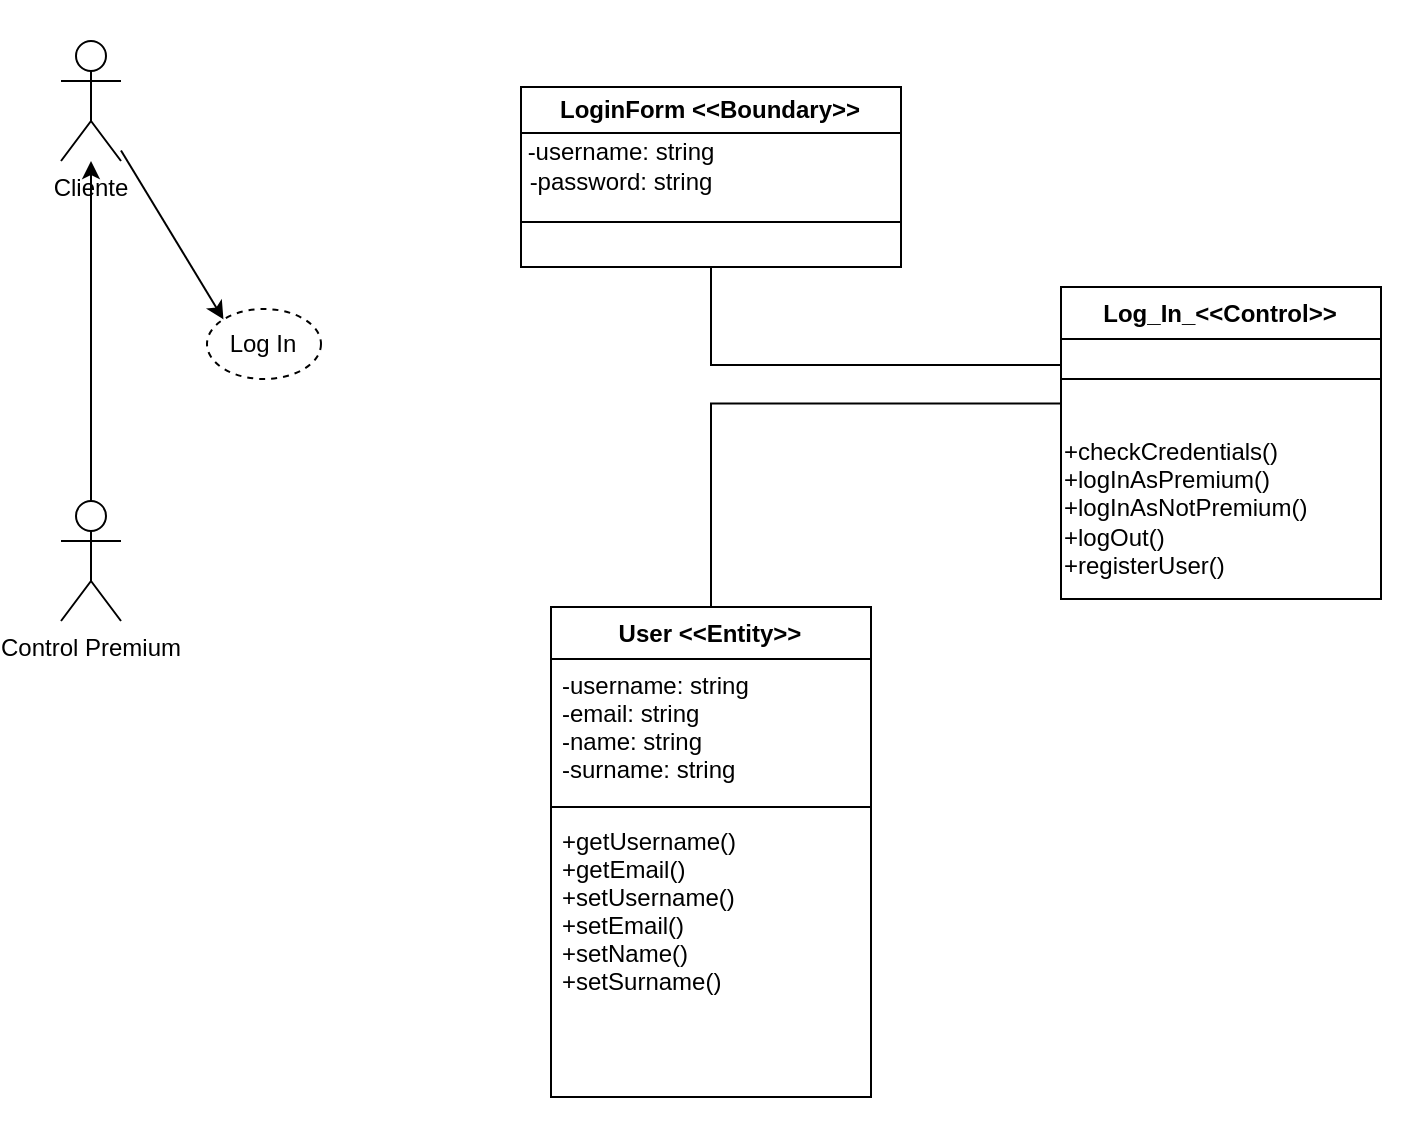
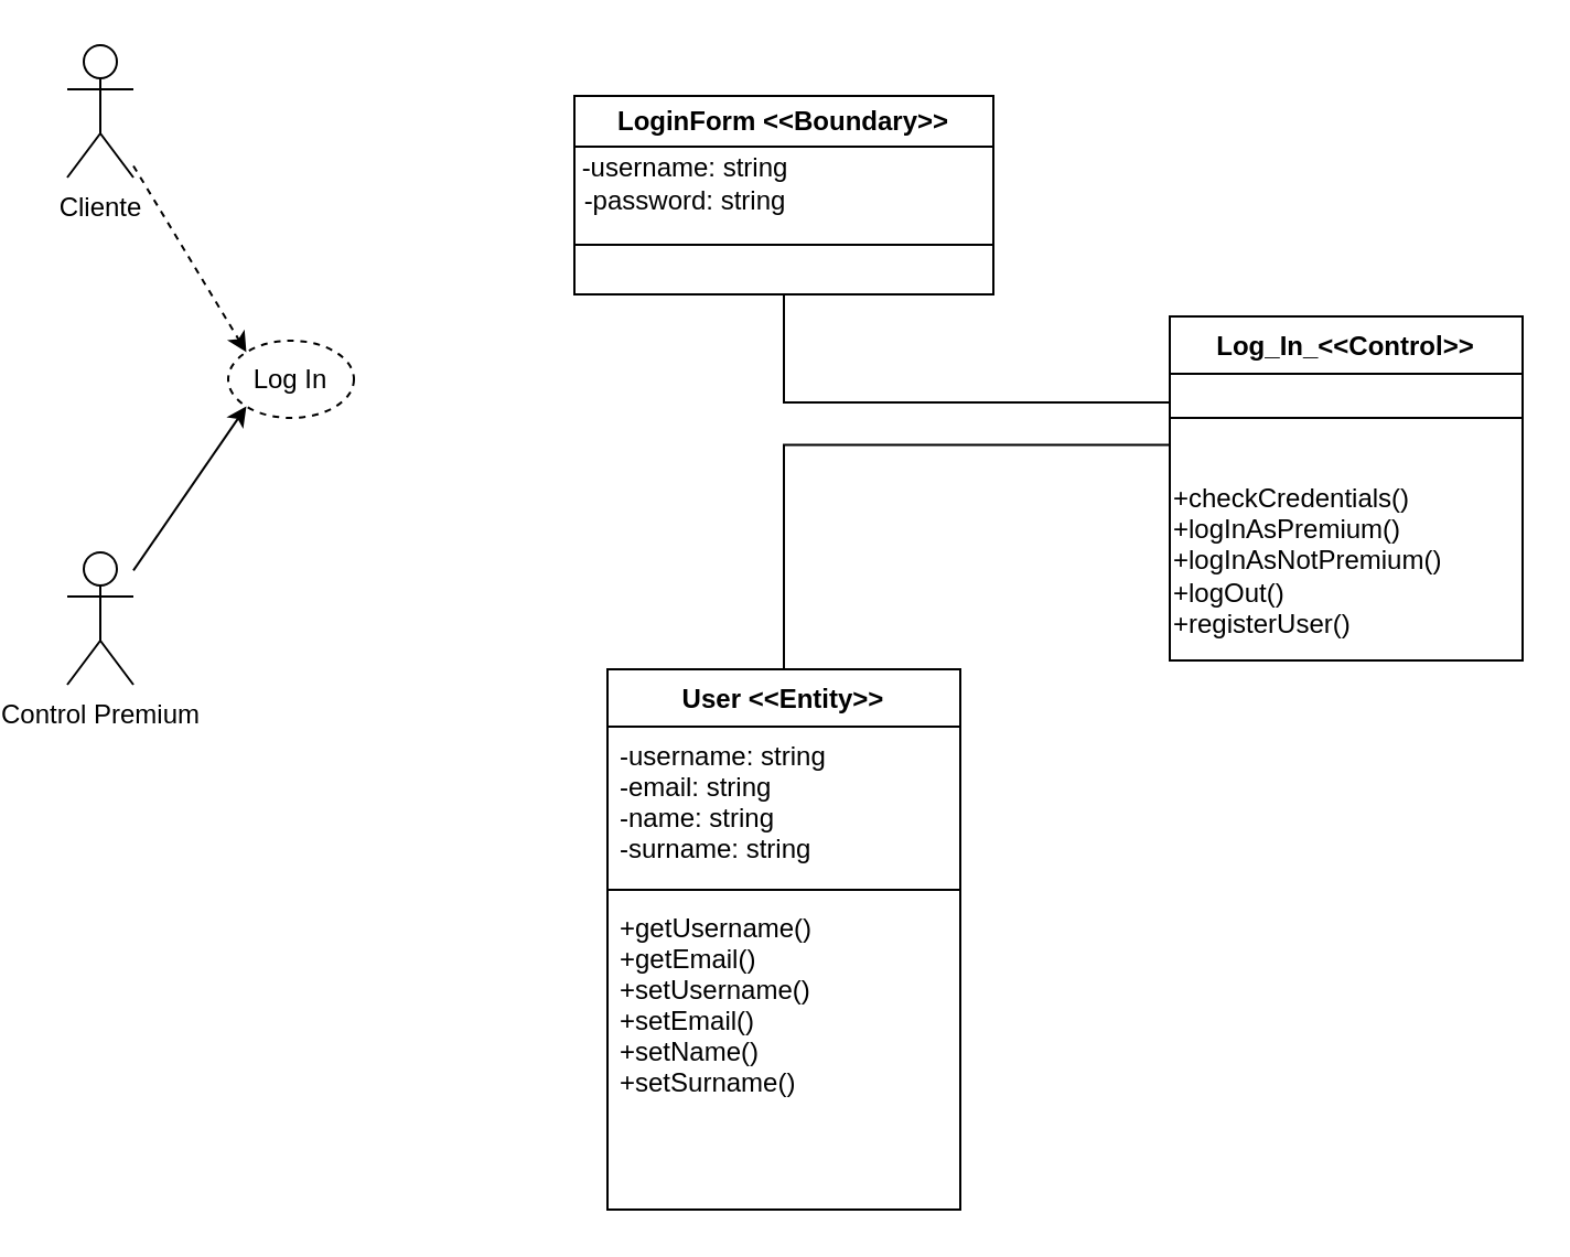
- <mxCell id="5" value="" style="endArrow=classic;html=1;rounded=0;entryX=0;entryY=0;entryDx=0;entryDy=0;" edge="1" parent="1" source="2" target="4"><mxGeometry width="50" height="50" relative="1" as="geometry"><mxPoint x="615" y="150" as="sourcePoint" /><mxPoint x="665" y="100" as="targetPoint" /></mxGeometry></mxCell>
+ <mxCell id="5" value="" style="endArrow=classic;html=1;rounded=0;entryX=0;entryY=0;entryDx=0;entryDy=0;dashed=1;" edge="1" parent="1" source="2" target="4"><mxGeometry width="50" height="50" relative="1" as="geometry"><mxPoint x="615" y="150" as="sourcePoint" /><mxPoint x="665" y="100" as="targetPoint" /></mxGeometry></mxCell>
- <mxCell id="6" value="" style="endArrow=classic;html=1;rounded=0;" edge="1" parent="1" source="3" target="2"><mxGeometry width="50" height="50" relative="1" as="geometry"><mxPoint x="615" y="150" as="sourcePoint" /><mxPoint x="665" y="100" as="targetPoint" /></mxGeometry></mxCell>
+ <mxCell id="6" value="" style="endArrow=classic;html=1;rounded=0;entryX=0;entryY=1;entryDx=0;entryDy=0;" edge="1" parent="1" source="3" target="4"><mxGeometry width="50" height="50" relative="1" as="geometry"><mxPoint x="615" y="150" as="sourcePoint" /><mxPoint x="665" y="100" as="targetPoint" /></mxGeometry></mxCell>
